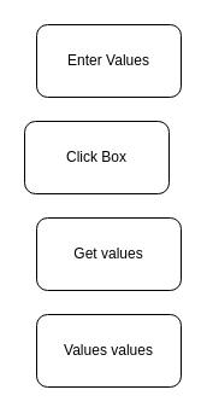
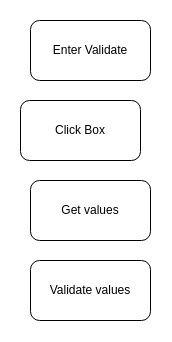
- <mxCell id="2" value="Enter Values" style="rounded=1;whiteSpace=wrap;html=1;" vertex="1" parent="1"><mxGeometry x="30" y="20" width="120" height="60" as="geometry" /></mxCell>
+ <mxCell id="2" value="Enter Validate" style="rounded=1;whiteSpace=wrap;html=1;" vertex="1" parent="1"><mxGeometry x="30" y="20" width="120" height="60" as="geometry" /></mxCell>
- <mxCell id="5" value="Values values" style="rounded=1;whiteSpace=wrap;html=1;" vertex="1" parent="1"><mxGeometry x="30" y="260" width="120" height="60" as="geometry" /></mxCell>
+ <mxCell id="5" value="Validate values" style="rounded=1;whiteSpace=wrap;html=1;" vertex="1" parent="1"><mxGeometry x="30" y="260" width="120" height="60" as="geometry" /></mxCell>
